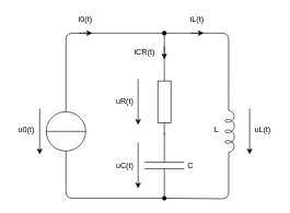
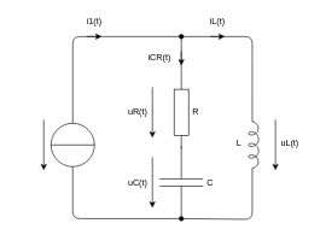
- <mxCell id="22" value="i0(t)" style="text;html=1;strokeColor=none;fillColor=none;align=center;verticalAlign=middle;whiteSpace=wrap;rounded=0;" vertex="1" parent="1"><mxGeometry x="110" y="20" width="40" height="20" as="geometry" /></mxCell>
+ <mxCell id="22" value="i1(t)" style="text;html=1;strokeColor=none;fillColor=none;align=center;verticalAlign=middle;whiteSpace=wrap;rounded=0;" vertex="1" parent="1"><mxGeometry x="110" y="20" width="40" height="20" as="geometry" /></mxCell>
+ <mxCell id="25" value="R" style="text;html=1;strokeColor=none;fillColor=none;align=center;verticalAlign=middle;whiteSpace=wrap;rounded=0;" vertex="1" parent="1"><mxGeometry x="250" y="145" width="40" height="20" as="geometry" /></mxCell>
- <mxCell id="18" value="u0(t)" style="text;html=1;strokeColor=none;fillColor=none;align=center;verticalAlign=middle;whiteSpace=wrap;rounded=0;" vertex="1" parent="1"><mxGeometry x="20" y="187" width="40" height="20" as="geometry" /></mxCell>
